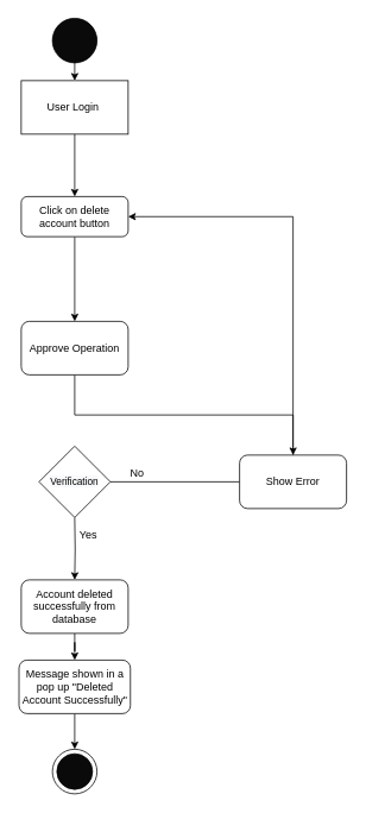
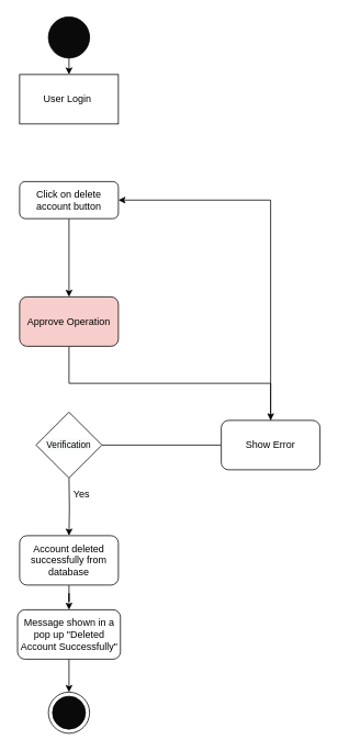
- <mxCell id="4" value="" style="edgeStyle=orthogonalEdgeStyle;rounded=0;orthogonalLoop=1;jettySize=auto;html=1;" edge="1" parent="1" source="5" target="17"><mxGeometry relative="1" as="geometry" /></mxCell>
- <mxCell id="20" value="Approve Operation" style="whiteSpace=wrap;html=1;fillColor=#FFFFFF;rounded=1;" vertex="1" parent="1"><mxGeometry x="23" y="360" width="120" height="60" as="geometry" /></mxCell>
+ <mxCell id="20" value="Approve Operation" style="whiteSpace=wrap;html=1;fillColor=#f8cecc;rounded=1;" vertex="1" parent="1"><mxGeometry x="23" y="360" width="120" height="60" as="geometry" /></mxCell>
- <mxCell id="12" value="No" style="text;html=1;align=center;verticalAlign=middle;resizable=0;points=[];autosize=1;strokeColor=none;fillColor=none;" vertex="1" parent="1"><mxGeometry x="138" y="520" width="30" height="20" as="geometry" /></mxCell>
